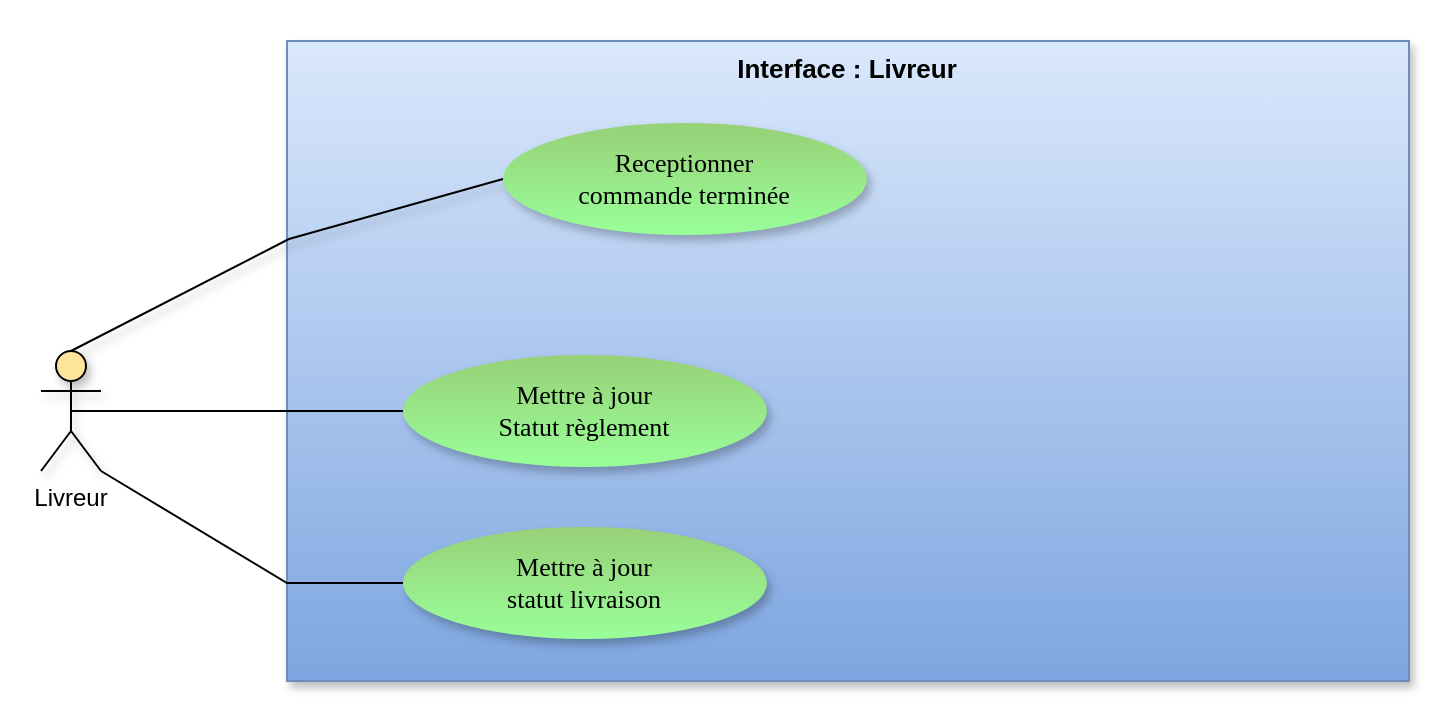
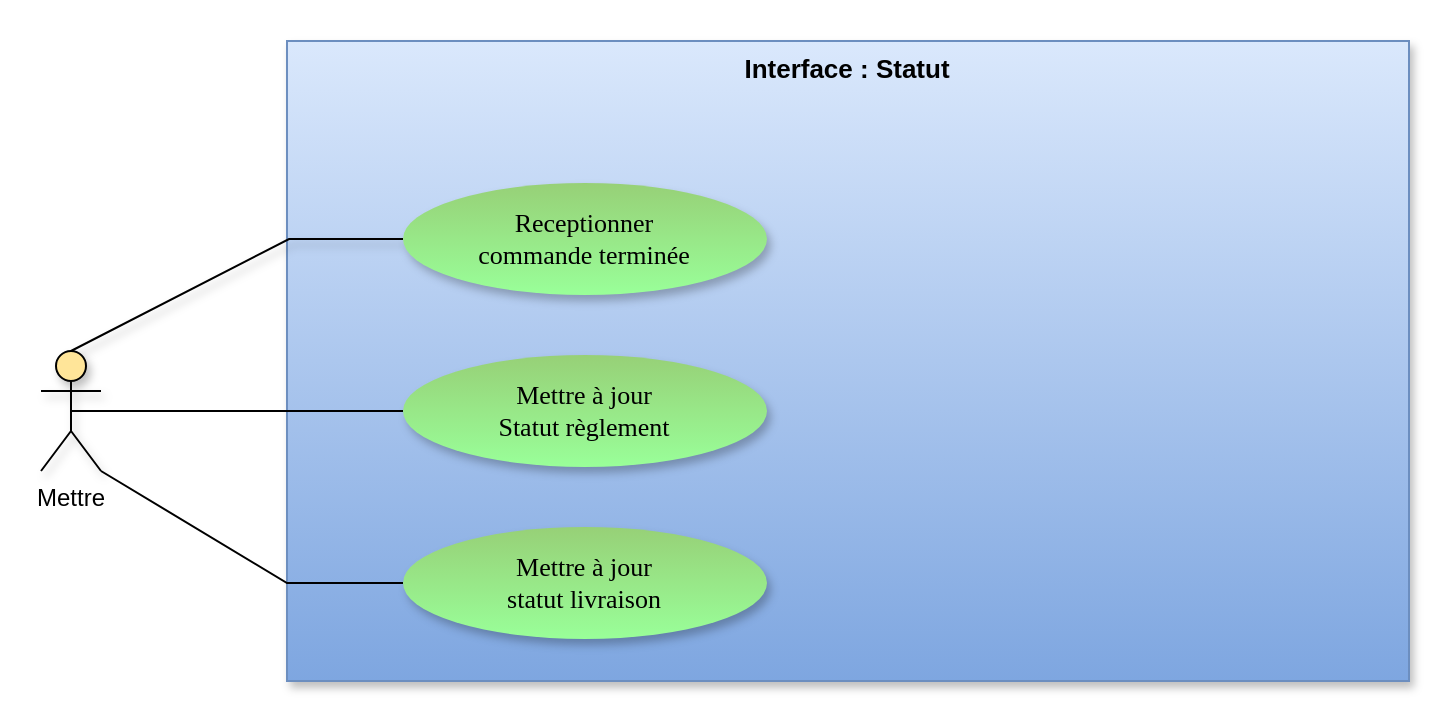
- <mxCell id="2" value="&lt;font style=&quot;font-size: 13px&quot;&gt;Interface : Livreur&lt;br&gt;&lt;/font&gt;" style="rounded=0;whiteSpace=wrap;html=1;gradientColor=#7ea6e0;fillColor=#dae8fc;strokeColor=#6c8ebf;fontStyle=1;verticalAlign=top;align=center;labelBackgroundColor=none;shadow=1;" parent="1" vertex="1"><mxGeometry x="143" y="20" width="561" height="320" as="geometry" /></mxCell>
+ <mxCell id="2" value="&lt;font style=&quot;font-size: 13px&quot;&gt;Interface : Statut&lt;br&gt;&lt;/font&gt;" style="rounded=0;whiteSpace=wrap;html=1;gradientColor=#7ea6e0;fillColor=#dae8fc;strokeColor=#6c8ebf;fontStyle=1;verticalAlign=top;align=center;labelBackgroundColor=none;shadow=1;" parent="1" vertex="1"><mxGeometry x="143" y="20" width="561" height="320" as="geometry" /></mxCell>
- <mxCell id="9" value="&lt;div&gt;Receptionner&lt;/div&gt;&lt;div&gt;commande terminée&lt;br&gt;&lt;/div&gt;" style="ellipse;whiteSpace=wrap;html=1;shadow=1;fillColor=#97D077;fontFamily=Verdana;strokeColor=none;gradientColor=#99FF99;fontSize=13;labelBackgroundColor=none;" parent="1" vertex="1"><mxGeometry x="251" y="61" width="182" height="56" as="geometry" /></mxCell>
+ <mxCell id="9" value="&lt;div&gt;Receptionner&lt;/div&gt;&lt;div&gt;commande terminée&lt;br&gt;&lt;/div&gt;" style="ellipse;whiteSpace=wrap;html=1;shadow=1;fillColor=#97D077;fontFamily=Verdana;strokeColor=none;gradientColor=#99FF99;fontSize=13;labelBackgroundColor=none;" parent="1" vertex="1"><mxGeometry x="201" y="91" width="182" height="56" as="geometry" /></mxCell>
- <mxCell id="6" value="Livreur" style="shape=umlActor;verticalLabelPosition=bottom;labelBackgroundColor=none;verticalAlign=top;html=1;outlineConnect=0;fillColor=#FFE599;shadow=1;" parent="1" vertex="1"><mxGeometry x="20" y="175" width="30" height="60" as="geometry" /></mxCell>
+ <mxCell id="6" value="Mettre" style="shape=umlActor;verticalLabelPosition=bottom;labelBackgroundColor=none;verticalAlign=top;html=1;outlineConnect=0;fillColor=#FFE599;shadow=1;" parent="1" vertex="1"><mxGeometry x="20" y="175" width="30" height="60" as="geometry" /></mxCell>
